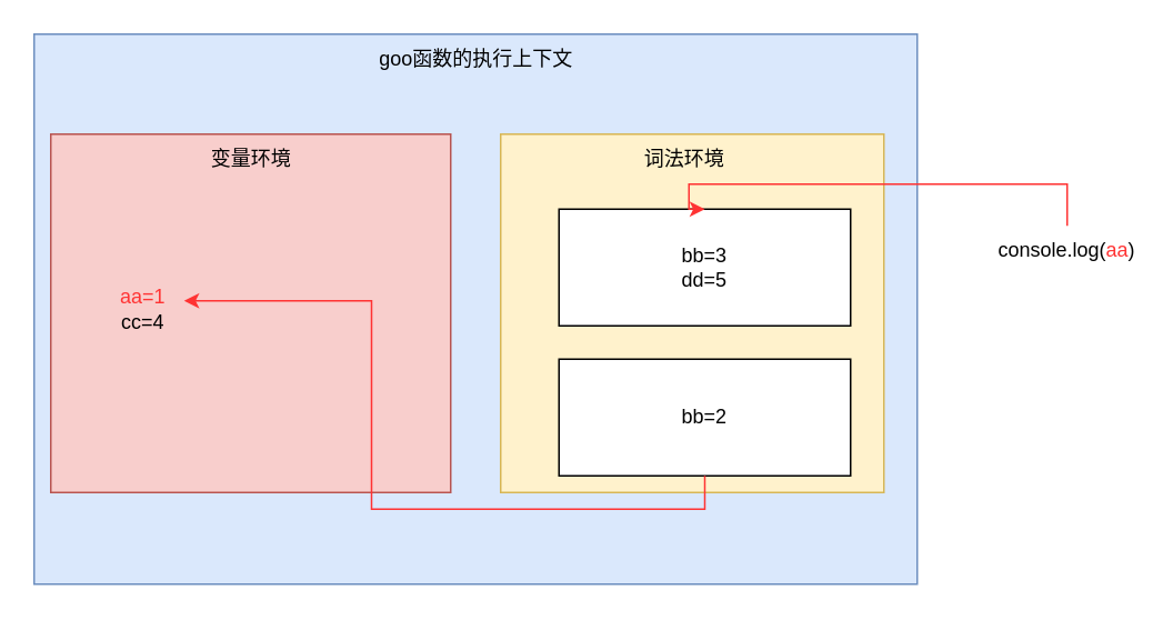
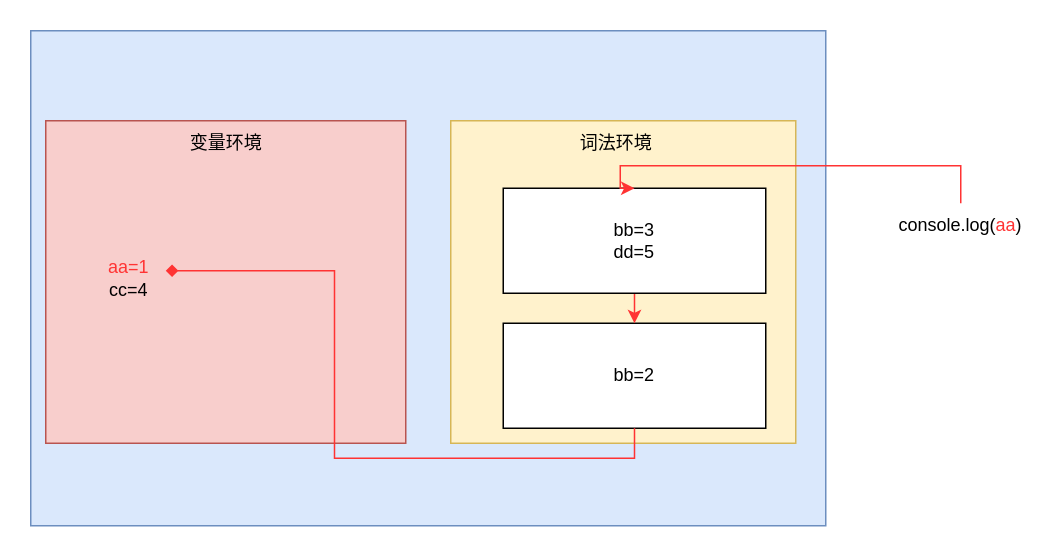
- <mxCell id="3" value="goo函数的执行上下文" style="text;html=1;align=center;verticalAlign=middle;resizable=0;points=[];autosize=1;strokeColor=none;fillColor=none;" vertex="1" parent="1"><mxGeometry x="215" y="20" width="140" height="30" as="geometry" /></mxCell>
- <mxCell id="15" style="edgeStyle=orthogonalEdgeStyle;rounded=0;orthogonalLoop=1;jettySize=auto;html=1;exitX=0.5;exitY=1;exitDx=0;exitDy=0;entryX=1;entryY=0.375;entryDx=0;entryDy=0;entryPerimeter=0;strokeColor=#FF3333;" edge="1" parent="1" source="10" target="6"><mxGeometry relative="1" as="geometry" /></mxCell>
+ <mxCell id="15" style="edgeStyle=orthogonalEdgeStyle;rounded=0;orthogonalLoop=1;jettySize=auto;html=1;exitX=0.5;exitY=1;exitDx=0;exitDy=0;entryX=1;entryY=0.375;entryDx=0;entryDy=0;entryPerimeter=0;strokeColor=#FF3333;endArrow=diamond;" edge="1" parent="1" source="10" target="6"><mxGeometry relative="1" as="geometry" /></mxCell>
+ <mxCell id="11" style="edgeStyle=orthogonalEdgeStyle;rounded=0;orthogonalLoop=1;jettySize=auto;html=1;exitX=0.5;exitY=1;exitDx=0;exitDy=0;entryX=0.5;entryY=0;entryDx=0;entryDy=0;strokeColor=#FF3333;" edge="1" parent="7" source="12" target="10"><mxGeometry relative="1" as="geometry" /></mxCell>
